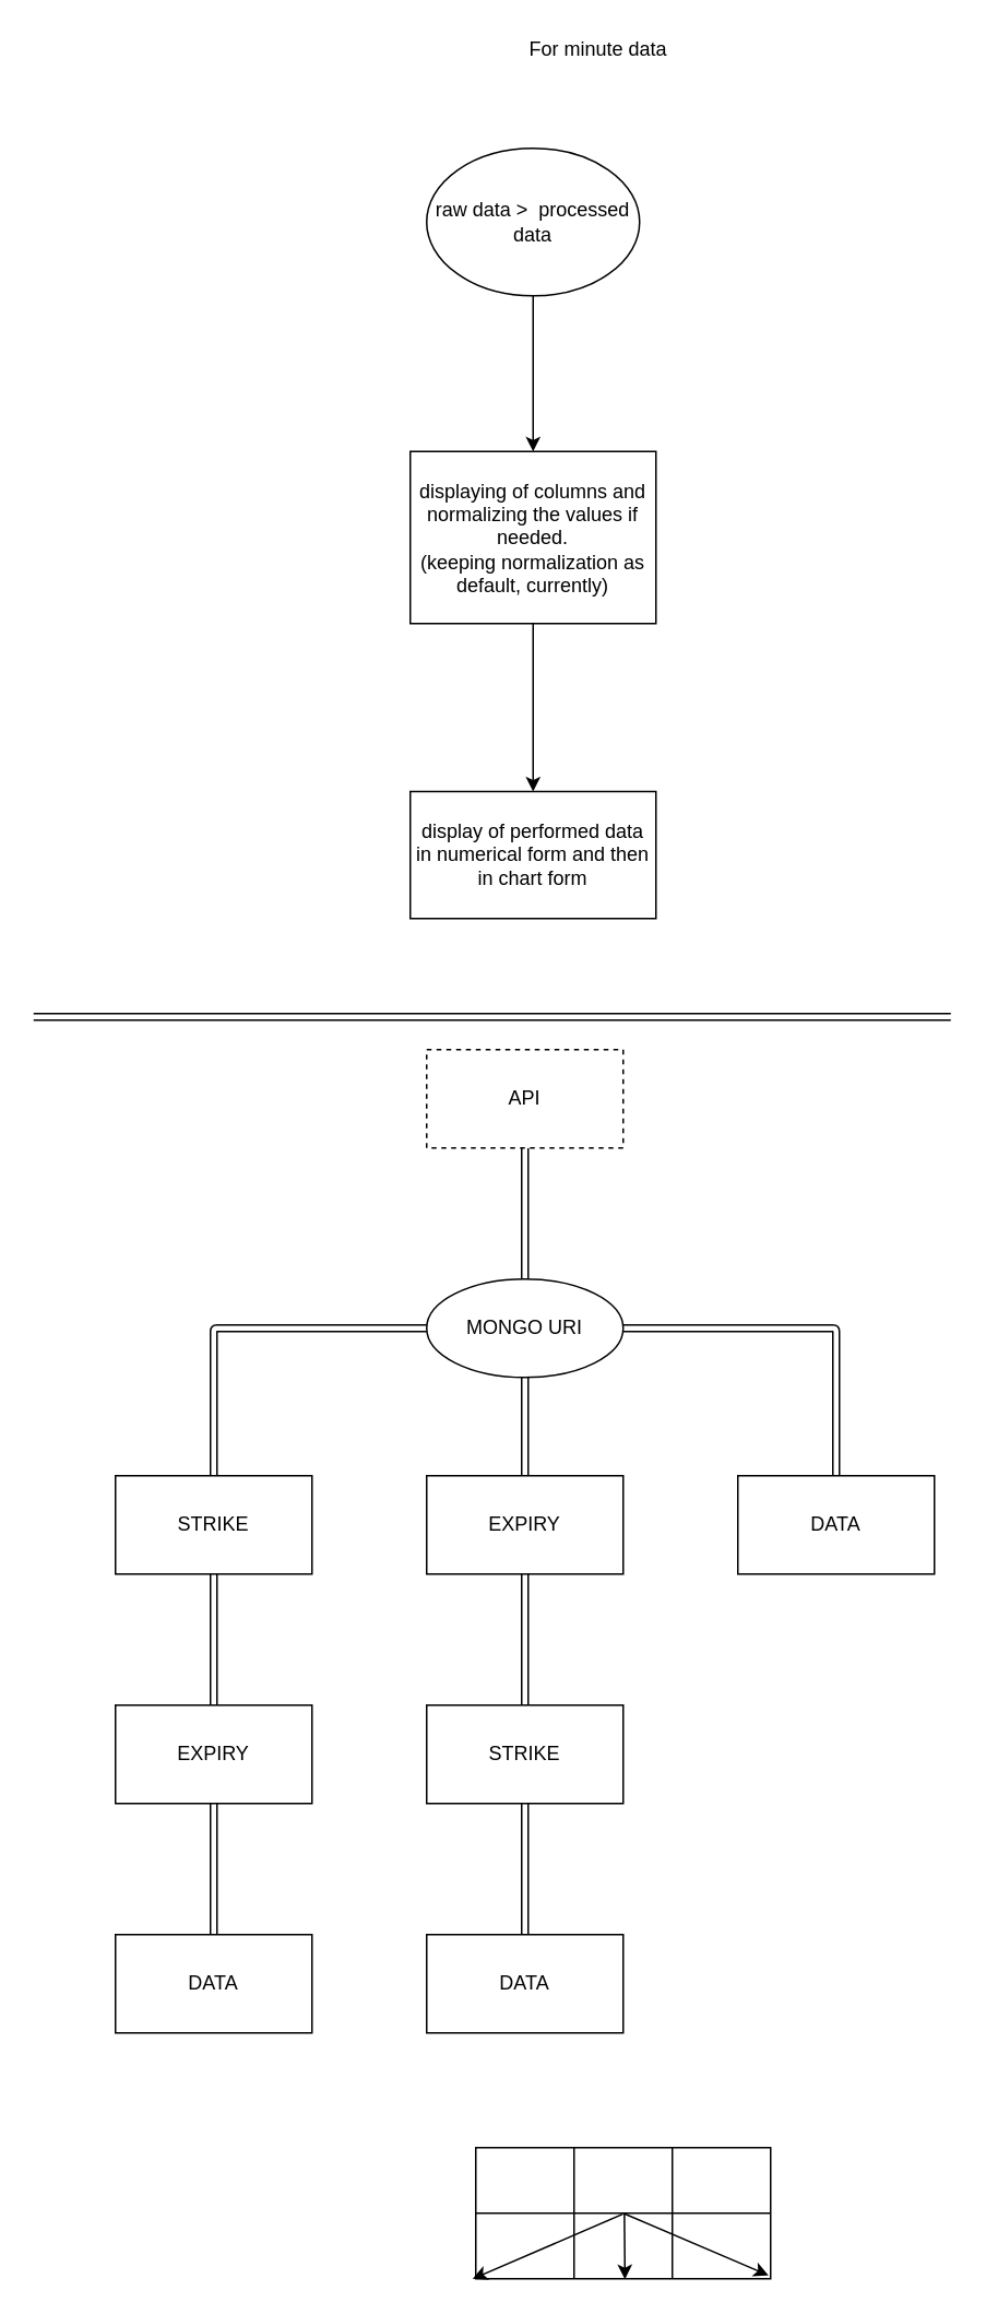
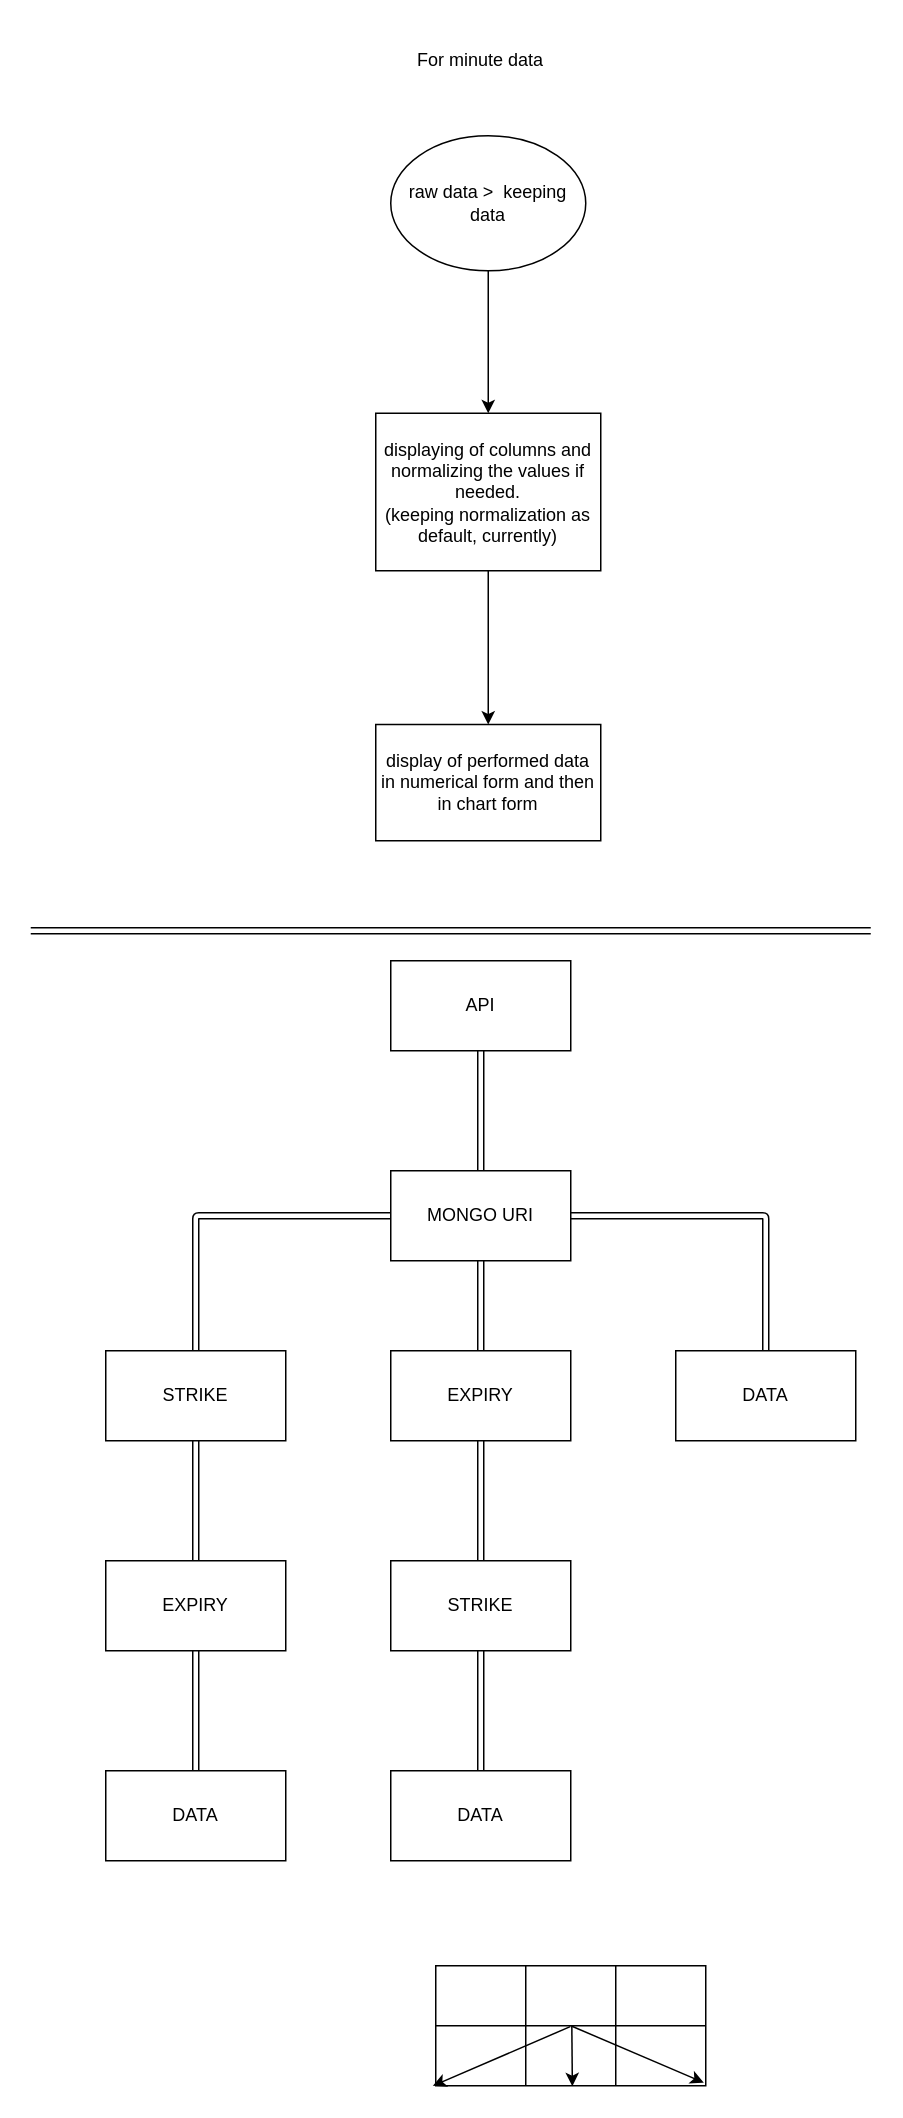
- <mxCell id="2" value="For minute data" style="text;strokeColor=none;align=center;fillColor=none;html=1;verticalAlign=middle;whiteSpace=wrap;rounded=0;" parent="1" vertex="1"><mxGeometry x="315" y="10" width="100" height="40" as="geometry" /></mxCell>
+ <mxCell id="2" value="For minute data" style="text;strokeColor=none;align=center;fillColor=none;html=1;verticalAlign=middle;whiteSpace=wrap;rounded=0;" parent="1" vertex="1"><mxGeometry x="270" y="20" width="100" height="40" as="geometry" /></mxCell>
- <mxCell id="4" value="raw data &amp;gt;&amp;nbsp; processed data" style="ellipse;whiteSpace=wrap;html=1;" parent="1" vertex="1"><mxGeometry x="260" y="90" width="130" height="90" as="geometry" /></mxCell>
+ <mxCell id="4" value="raw data &amp;gt;&amp;nbsp; keeping data" style="ellipse;whiteSpace=wrap;html=1;" parent="1" vertex="1"><mxGeometry x="260" y="90" width="130" height="90" as="geometry" /></mxCell>
- <mxCell id="10" value="API" style="whiteSpace=wrap;html=1;dashed=1;" vertex="1" parent="1"><mxGeometry x="260" y="640" width="120" height="60" as="geometry" /></mxCell>
+ <mxCell id="10" value="API" style="whiteSpace=wrap;html=1;" vertex="1" parent="1"><mxGeometry x="260" y="640" width="120" height="60" as="geometry" /></mxCell>
- <mxCell id="14" value="MONGO URI" style="ellipse;whiteSpace=wrap;html=1;" vertex="1" parent="1"><mxGeometry x="260" y="780" width="120" height="60" as="geometry" /></mxCell>
+ <mxCell id="14" value="MONGO URI" style="whiteSpace=wrap;html=1;" vertex="1" parent="1"><mxGeometry x="260" y="780" width="120" height="60" as="geometry" /></mxCell>
